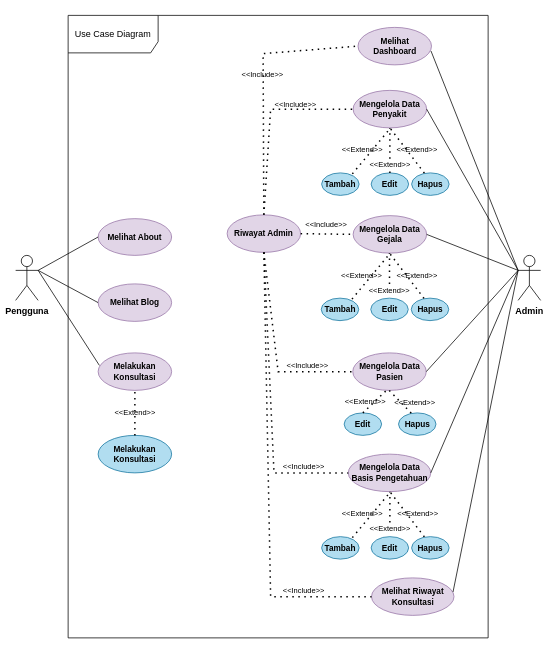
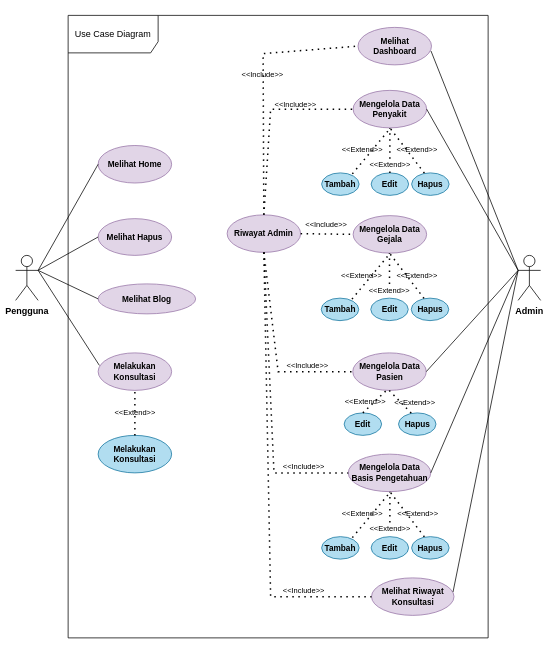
+ <mxCell id="5" value="&lt;span style=&quot;font-size: 11px;&quot;&gt;Melihat Home&lt;/span&gt;" style="ellipse;whiteSpace=wrap;html=1;fillColor=#e1d5e7;strokeColor=#9673a6;fontStyle=1;fontSize=11;" parent="1" vertex="1"><mxGeometry x="130" y="193.5" width="98" height="50" as="geometry" /></mxCell>
+ <mxCell id="9" value="" style="endArrow=none;html=1;rounded=0;entryX=0;entryY=0.5;entryDx=0;entryDy=0;exitX=1;exitY=0.333;exitDx=0;exitDy=0;exitPerimeter=0;" parent="1" source="3" target="5" edge="1"><mxGeometry width="50" height="50" relative="1" as="geometry"><mxPoint x="60" y="360" as="sourcePoint" /><mxPoint x="110" y="310" as="targetPoint" /></mxGeometry></mxCell>
- <mxCell id="7" value="Melihat About" style="ellipse;whiteSpace=wrap;html=1;align=center;fontStyle=1;fillColor=#e1d5e7;strokeColor=#9673a6;fontSize=11;" parent="1" vertex="1"><mxGeometry x="130" y="291" width="98" height="49" as="geometry" /></mxCell>
+ <mxCell id="7" value="Melihat Hapus" style="ellipse;whiteSpace=wrap;html=1;align=center;fontStyle=1;fillColor=#e1d5e7;strokeColor=#9673a6;fontSize=11;" parent="1" vertex="1"><mxGeometry x="130" y="291" width="98" height="49" as="geometry" /></mxCell>
- <mxCell id="23" value="" style="endArrow=none;html=1;rounded=0;entryX=1;entryY=0.5;entryDx=0;entryDy=0;exitX=0;exitY=0.333;exitDx=0;exitDy=0;exitPerimeter=0;" parent="1" source="4" target="20" edge="1"><mxGeometry width="50" height="50" relative="1" as="geometry"><mxPoint x="690" y="260" as="sourcePoint" /><mxPoint x="578" y="155" as="targetPoint" /></mxGeometry></mxCell>
- <mxCell id="8" value="Melihat Blog" style="ellipse;whiteSpace=wrap;html=1;align=center;fontStyle=1;fillColor=#e1d5e7;strokeColor=#9673a6;fontSize=11;" parent="1" vertex="1"><mxGeometry x="130" y="378" width="98" height="50" as="geometry" /></mxCell>
+ <mxCell id="8" value="Melihat Blog" style="ellipse;whiteSpace=wrap;html=1;align=center;fontStyle=1;fillColor=#e1d5e7;strokeColor=#9673a6;fontSize=11;" parent="1" vertex="1"><mxGeometry x="130" y="378" width="130" height="40" as="geometry" /></mxCell>
